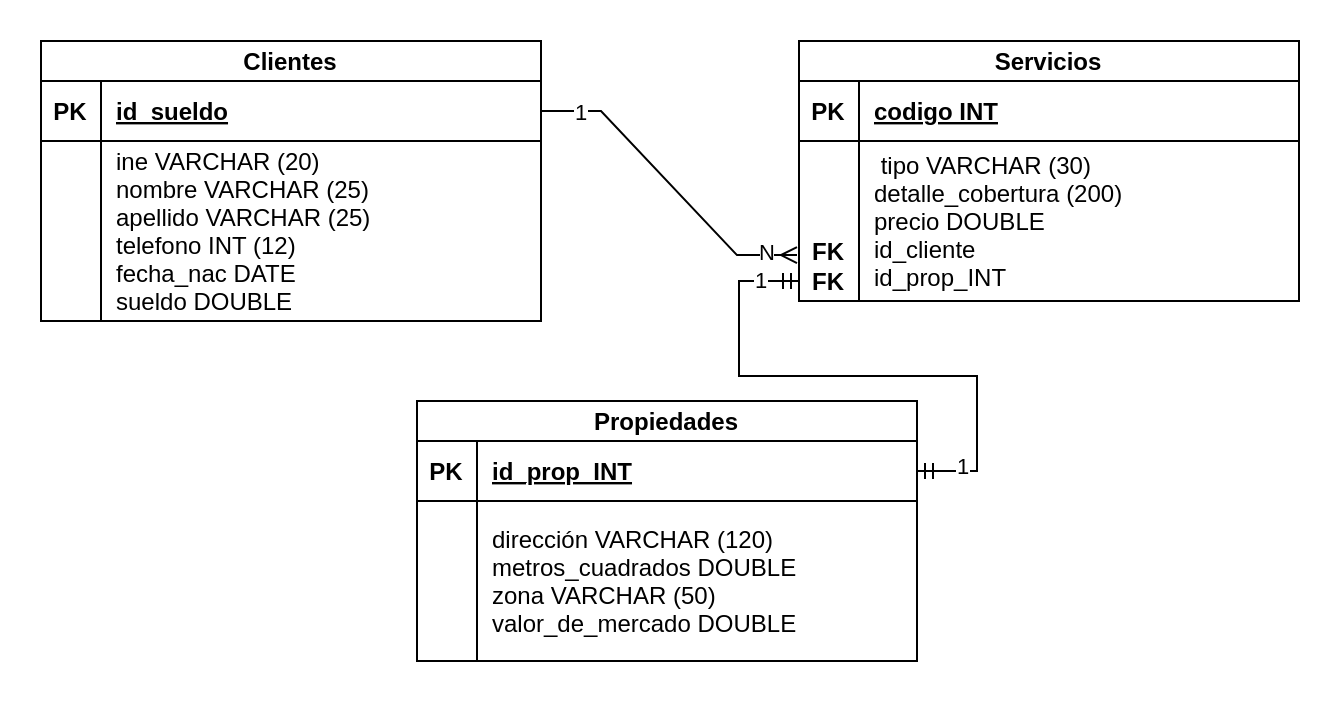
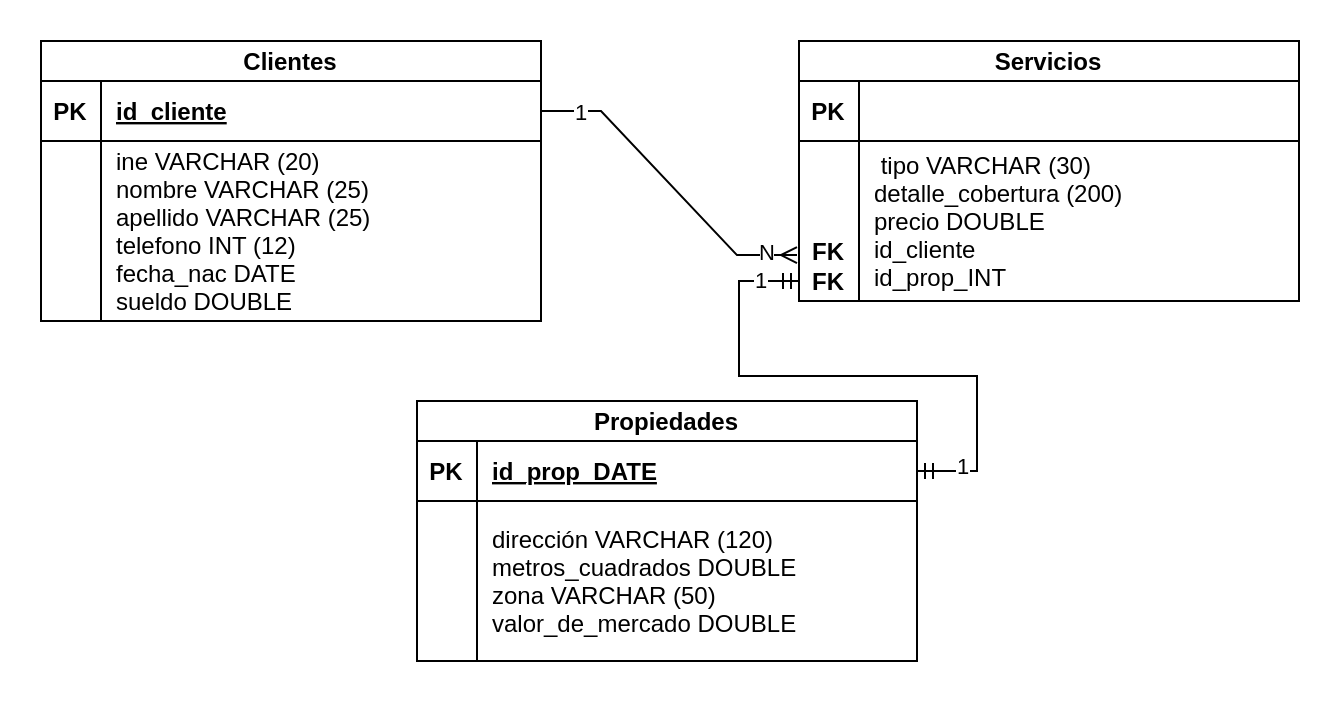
- <mxCell id="12" value="codigo INT" style="shape=partialRectangle;overflow=hidden;connectable=0;fillColor=none;top=0;left=0;bottom=0;right=0;align=left;spacingLeft=6;fontStyle=5;" vertex="1" parent="10"><mxGeometry x="30" width="220" height="30" as="geometry"><mxRectangle width="220" height="30" as="alternateBounds" /></mxGeometry></mxCell>
- <mxCell id="5" value="id_sueldo" style="shape=partialRectangle;overflow=hidden;connectable=0;fillColor=none;top=0;left=0;bottom=0;right=0;align=left;spacingLeft=6;fontStyle=5;" parent="3" vertex="1"><mxGeometry x="30" width="220" height="30" as="geometry"><mxRectangle width="220" height="30" as="alternateBounds" /></mxGeometry></mxCell>
+ <mxCell id="5" value="id_cliente" style="shape=partialRectangle;overflow=hidden;connectable=0;fillColor=none;top=0;left=0;bottom=0;right=0;align=left;spacingLeft=6;fontStyle=5;" parent="3" vertex="1"><mxGeometry x="30" width="220" height="30" as="geometry"><mxRectangle width="220" height="30" as="alternateBounds" /></mxGeometry></mxCell>
- <mxCell id="22" value="id_prop_INT" style="shape=partialRectangle;overflow=hidden;connectable=0;fillColor=none;top=0;left=0;bottom=0;right=0;align=left;spacingLeft=6;fontStyle=5;" vertex="1" parent="20"><mxGeometry x="30" width="220" height="30" as="geometry"><mxRectangle width="220" height="30" as="alternateBounds" /></mxGeometry></mxCell>
+ <mxCell id="22" value="id_prop_DATE" style="shape=partialRectangle;overflow=hidden;connectable=0;fillColor=none;top=0;left=0;bottom=0;right=0;align=left;spacingLeft=6;fontStyle=5;" vertex="1" parent="20"><mxGeometry x="30" width="220" height="30" as="geometry"><mxRectangle width="220" height="30" as="alternateBounds" /></mxGeometry></mxCell>
